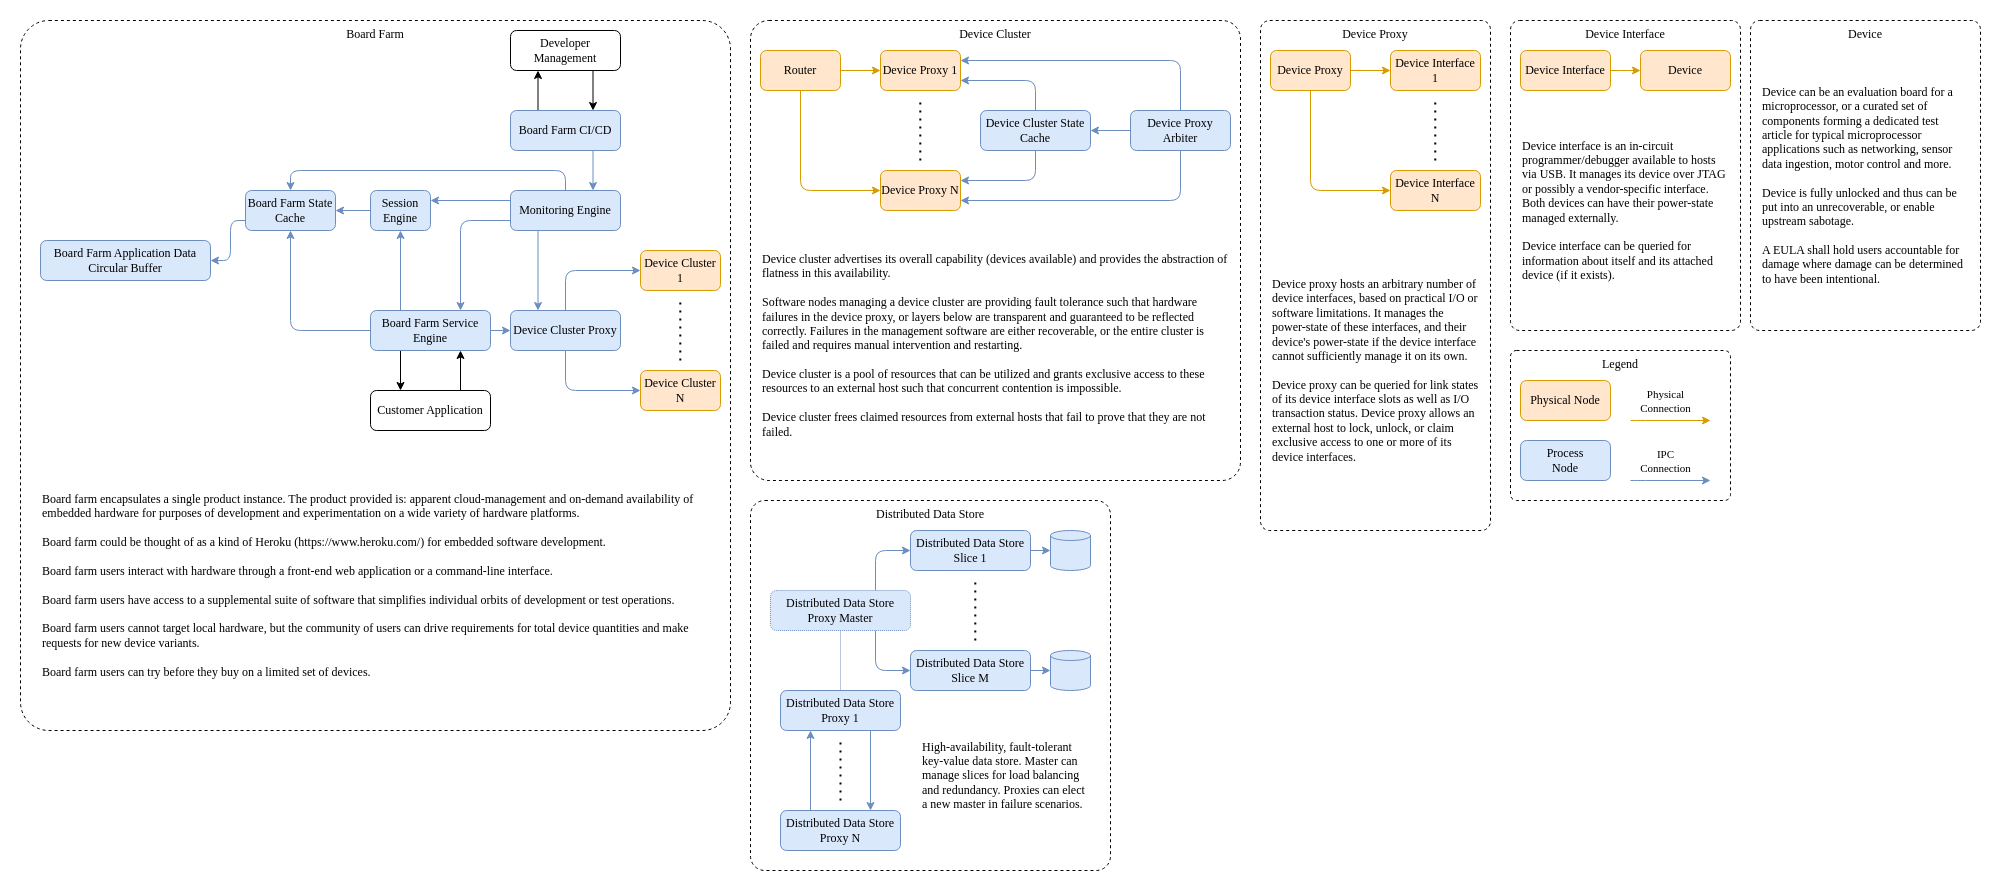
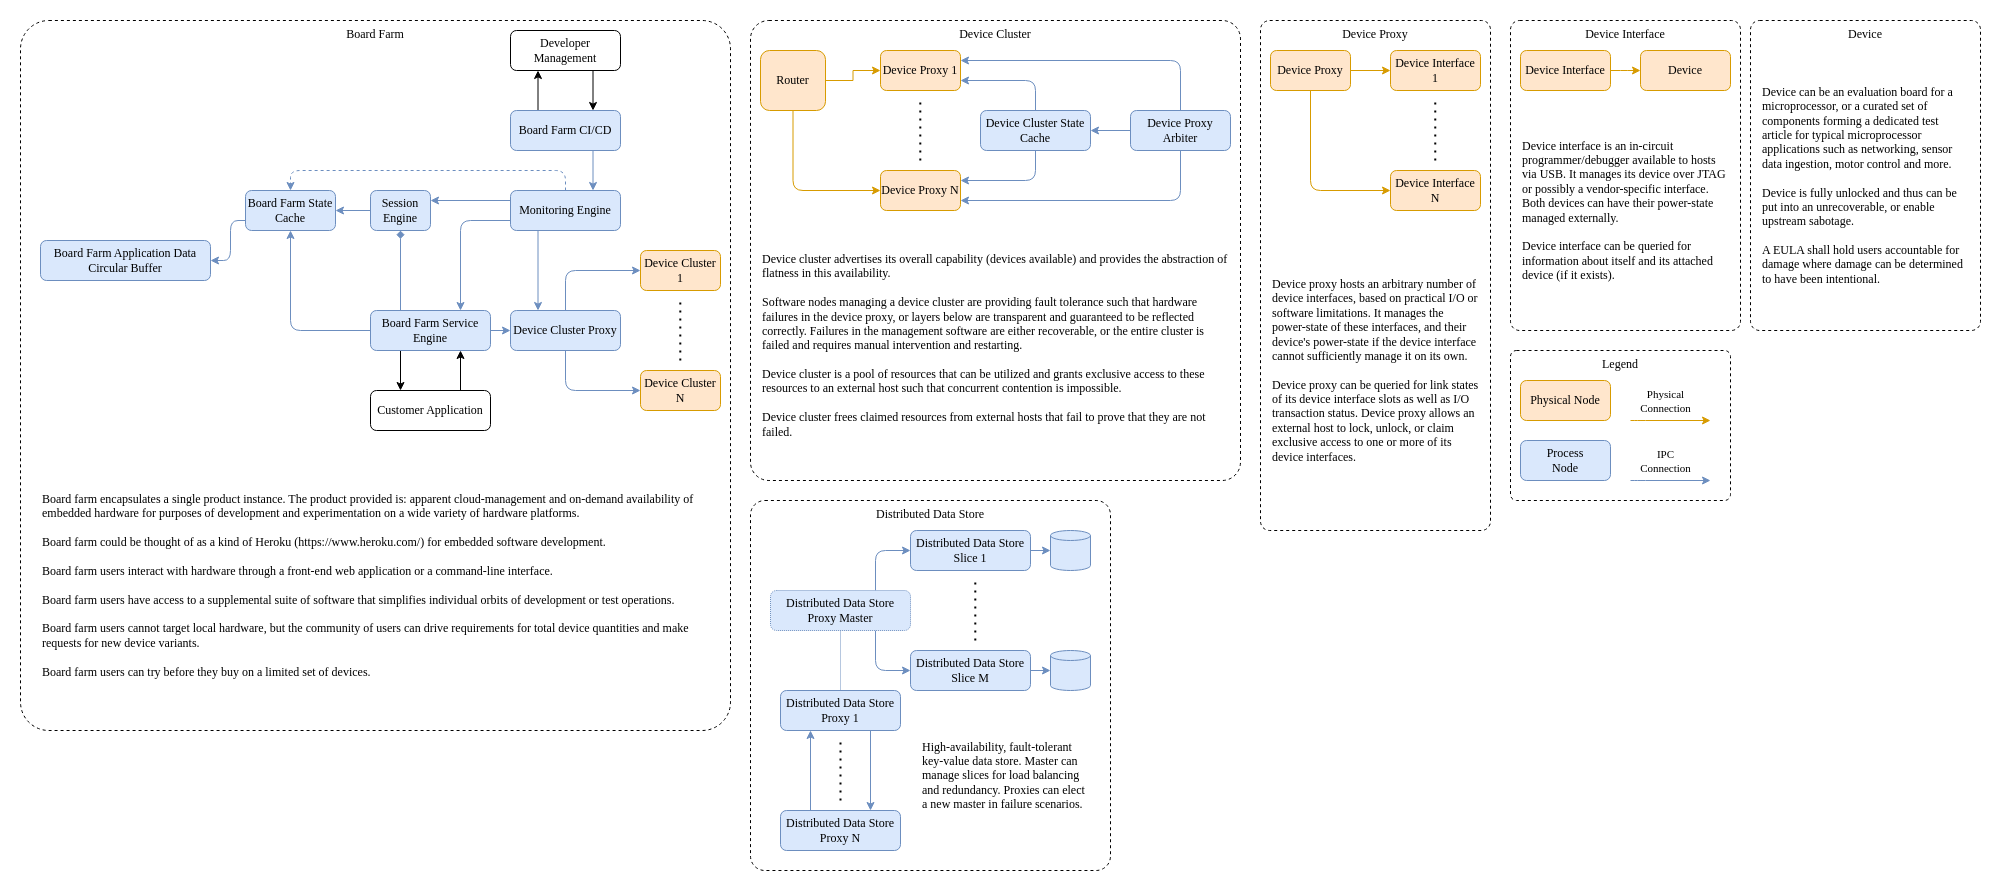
- <mxCell id="49" value="Router" style="rounded=1;whiteSpace=wrap;html=1;strokeColor=#d79b00;fillColor=#ffe6cc;fontFamily=Source Code Pro;fontSource=https%3A%2F%2Ffonts.googleapis.com%2Fcss%3Ffamily%3DSource%2BCode%2BPro;" vertex="1" parent="1"><mxGeometry x="760" y="50" width="80" height="40" as="geometry" /></mxCell>
+ <mxCell id="49" value="Router" style="rounded=1;whiteSpace=wrap;html=1;strokeColor=#d79b00;fillColor=#ffe6cc;fontFamily=Source Code Pro;fontSource=https%3A%2F%2Ffonts.googleapis.com%2Fcss%3Ffamily%3DSource%2BCode%2BPro;" vertex="1" parent="1"><mxGeometry x="760" y="50" width="65" height="60" as="geometry" /></mxCell>
- <mxCell id="71" style="edgeStyle=orthogonalEdgeStyle;rounded=1;orthogonalLoop=1;jettySize=auto;html=1;exitX=0.5;exitY=0;exitDx=0;exitDy=0;entryX=0.5;entryY=0;entryDx=0;entryDy=0;endArrow=classic;endFill=1;strokeColor=#6c8ebf;fontFamily=Source Code Pro;fillColor=#dae8fc;" edge="1" parent="1" source="72" target="74"><mxGeometry relative="1" as="geometry" /></mxCell>
+ <mxCell id="71" style="edgeStyle=orthogonalEdgeStyle;rounded=1;orthogonalLoop=1;jettySize=auto;html=1;exitX=0.5;exitY=0;exitDx=0;exitDy=0;entryX=0.5;entryY=0;entryDx=0;entryDy=0;endArrow=classic;endFill=1;strokeColor=#6c8ebf;fontFamily=Source Code Pro;fillColor=#dae8fc;dashed=1;" edge="1" parent="1" source="72" target="74"><mxGeometry relative="1" as="geometry" /></mxCell>
- <mxCell id="64" style="edgeStyle=orthogonalEdgeStyle;rounded=1;orthogonalLoop=1;jettySize=auto;html=1;exitX=0.25;exitY=0;exitDx=0;exitDy=0;entryX=0.5;entryY=1;entryDx=0;entryDy=0;endArrow=classic;endFill=1;strokeColor=#6c8ebf;fontFamily=Source Code Pro;fillColor=#dae8fc;" edge="1" parent="1" source="67" target="19"><mxGeometry relative="1" as="geometry" /></mxCell>
+ <mxCell id="64" style="edgeStyle=orthogonalEdgeStyle;rounded=1;orthogonalLoop=1;jettySize=auto;html=1;exitX=0.25;exitY=0;exitDx=0;exitDy=0;entryX=0.5;entryY=1;entryDx=0;entryDy=0;endArrow=diamond;endFill=1;strokeColor=#6c8ebf;fontFamily=Source Code Pro;fillColor=#dae8fc;" edge="1" parent="1" source="67" target="19"><mxGeometry relative="1" as="geometry" /></mxCell>
